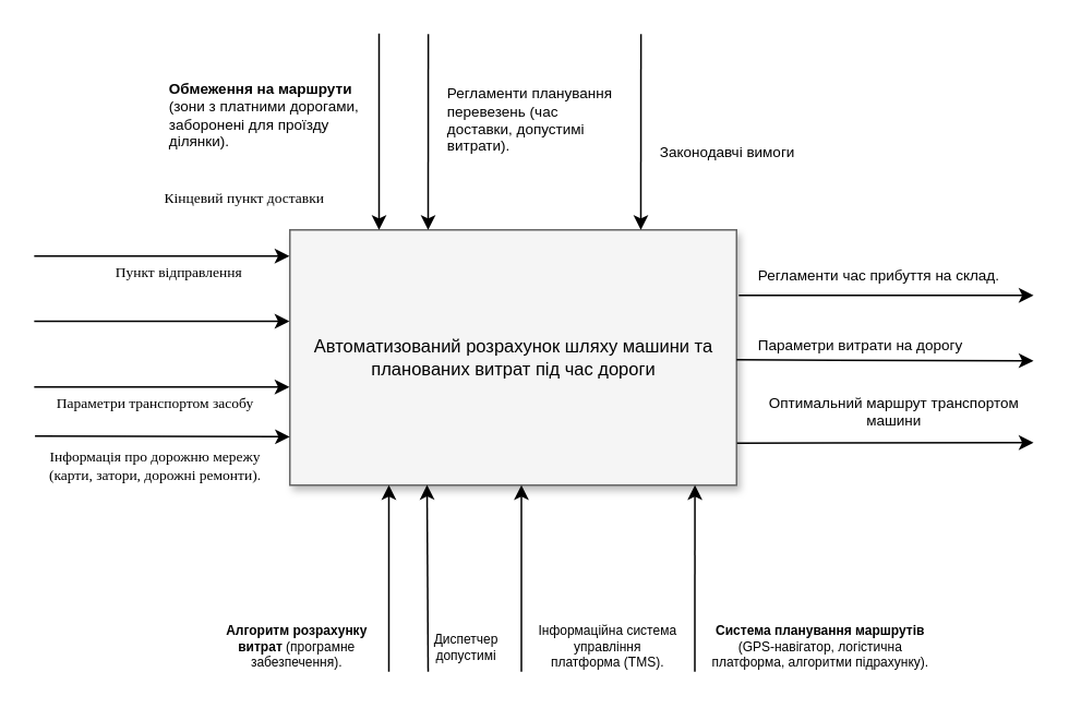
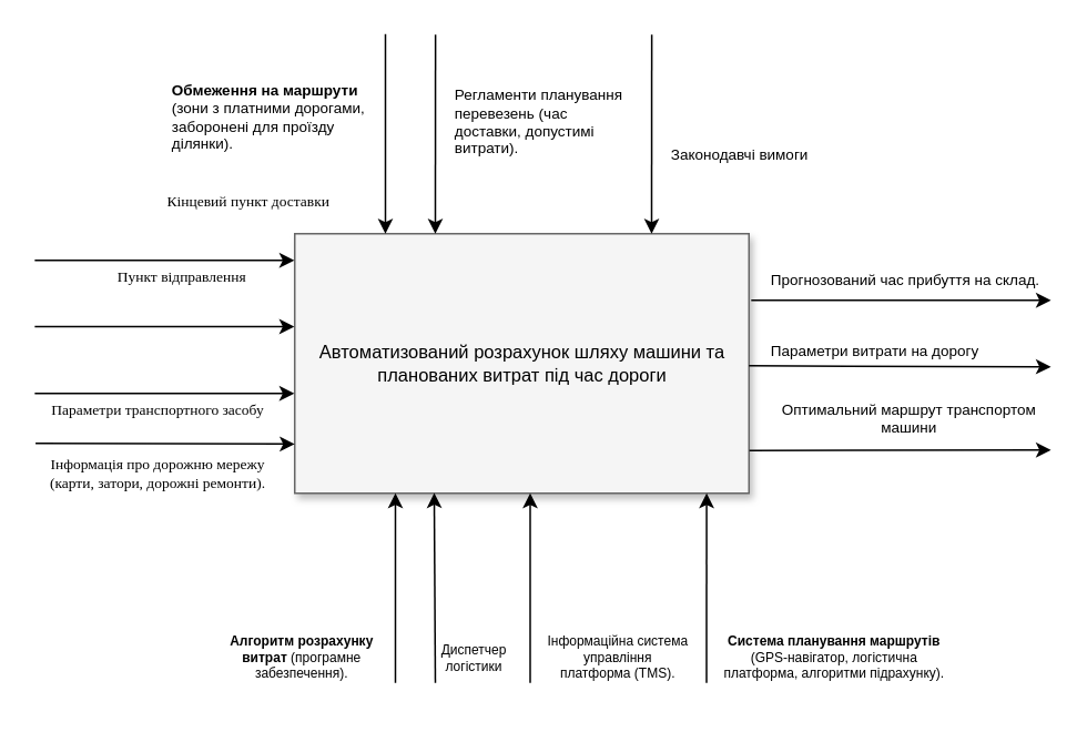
- <mxCell id="27" value="Регламенти час прибуття на склад." style="text;whiteSpace=wrap;html=1;fontSize=9;" vertex="1" parent="1"><mxGeometry x="461" y="156" width="170" height="20" as="geometry" /></mxCell>
+ <mxCell id="27" value="Прогнозований час прибуття на склад." style="text;whiteSpace=wrap;html=1;fontSize=9;" vertex="1" parent="1"><mxGeometry x="461" y="156" width="170" height="20" as="geometry" /></mxCell>
- <mxCell id="15" value="&lt;span style=&quot;font-size: 9px;&quot;&gt;Параметри транспортом засобу&lt;/span&gt;" style="text;whiteSpace=wrap;html=1;fontSize=9;fontStyle=0;fontFamily=Verdana;verticalAlign=middle;align=center;" vertex="1" parent="1"><mxGeometry x="25.73" y="236" width="137.25" height="20" as="geometry" /></mxCell>
+ <mxCell id="15" value="&lt;span style=&quot;font-size: 9px;&quot;&gt;Параметри транспортного засобу&lt;/span&gt;" style="text;whiteSpace=wrap;html=1;fontSize=9;fontStyle=0;fontFamily=Verdana;verticalAlign=middle;align=center;" vertex="1" parent="1"><mxGeometry x="25.73" y="236" width="137.25" height="20" as="geometry" /></mxCell>
- <mxCell id="12" value="&lt;span style=&quot;font-size: 8px;&quot;&gt;Диспетчер допустимі&lt;/span&gt;" style="text;html=1;align=center;verticalAlign=middle;whiteSpace=wrap;rounded=0;fontSize=8;fontStyle=0" vertex="1" parent="1"><mxGeometry x="258" y="375" width="53" height="40" as="geometry" /></mxCell>
+ <mxCell id="12" value="&lt;span style=&quot;font-size: 8px;&quot;&gt;Диспетчер логістики&lt;/span&gt;" style="text;html=1;align=center;verticalAlign=middle;whiteSpace=wrap;rounded=0;fontSize=8;fontStyle=0" vertex="1" parent="1"><mxGeometry x="258" y="375" width="53" height="40" as="geometry" /></mxCell>
